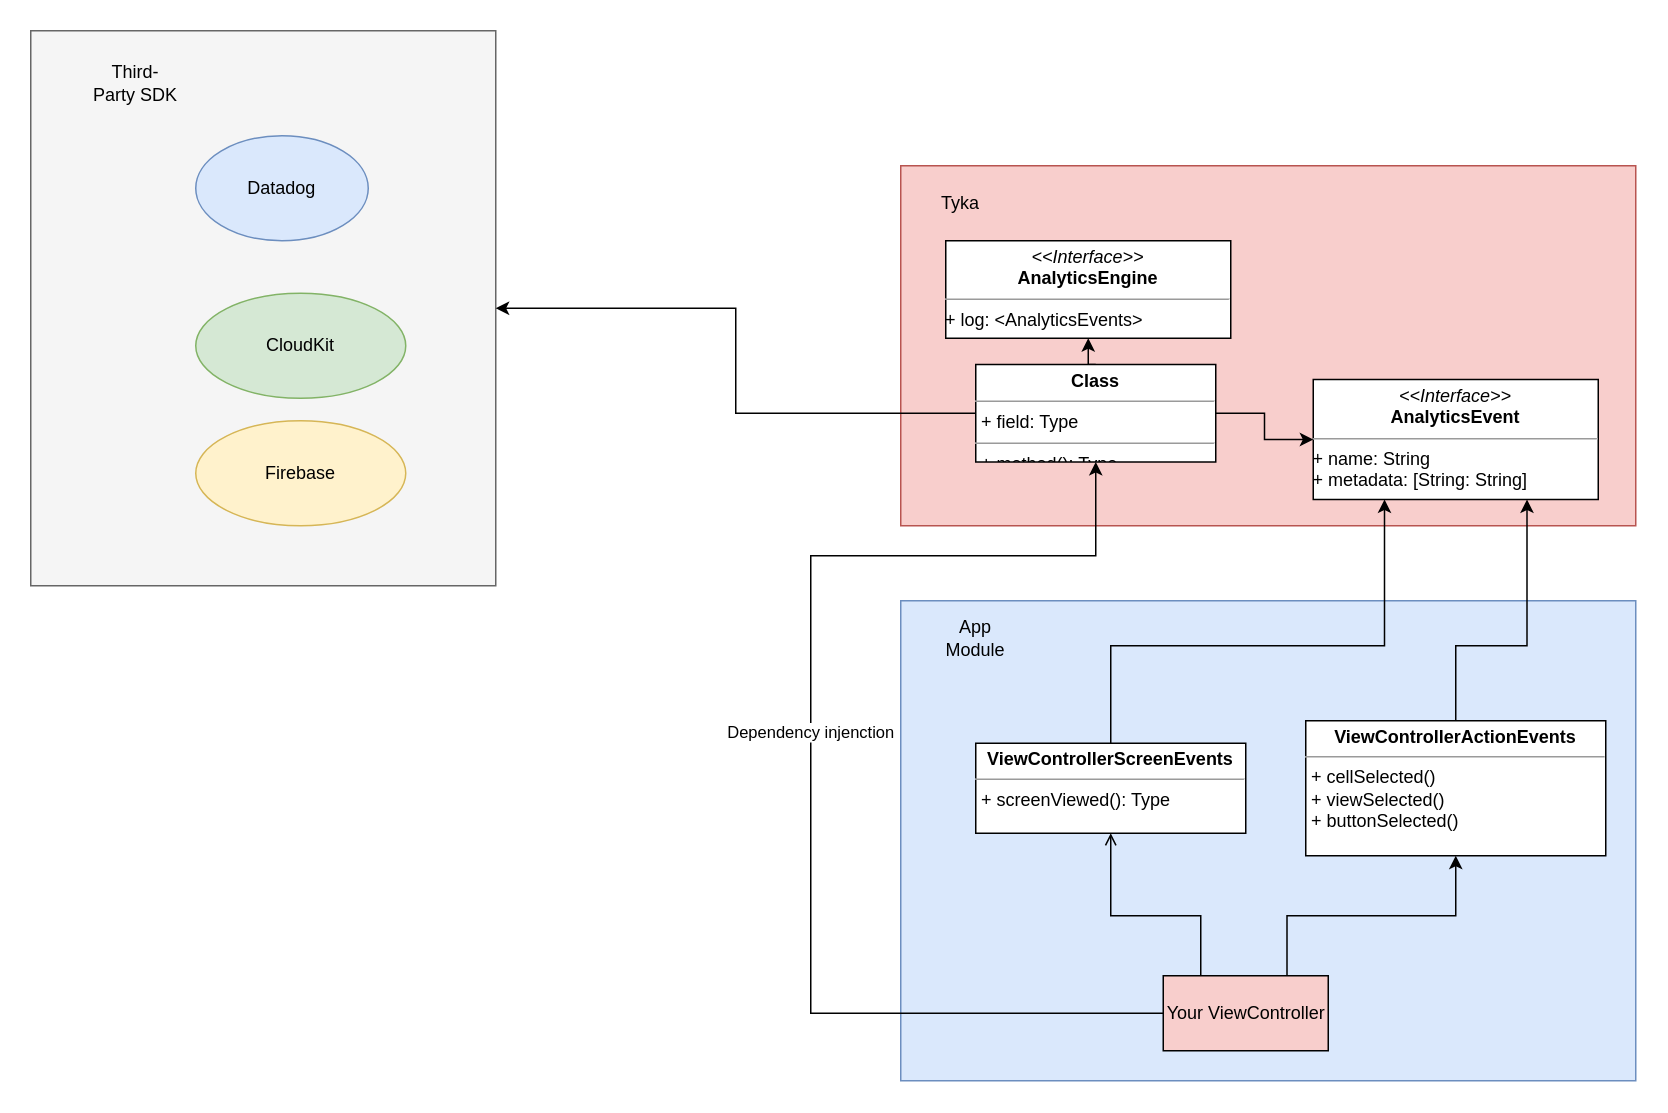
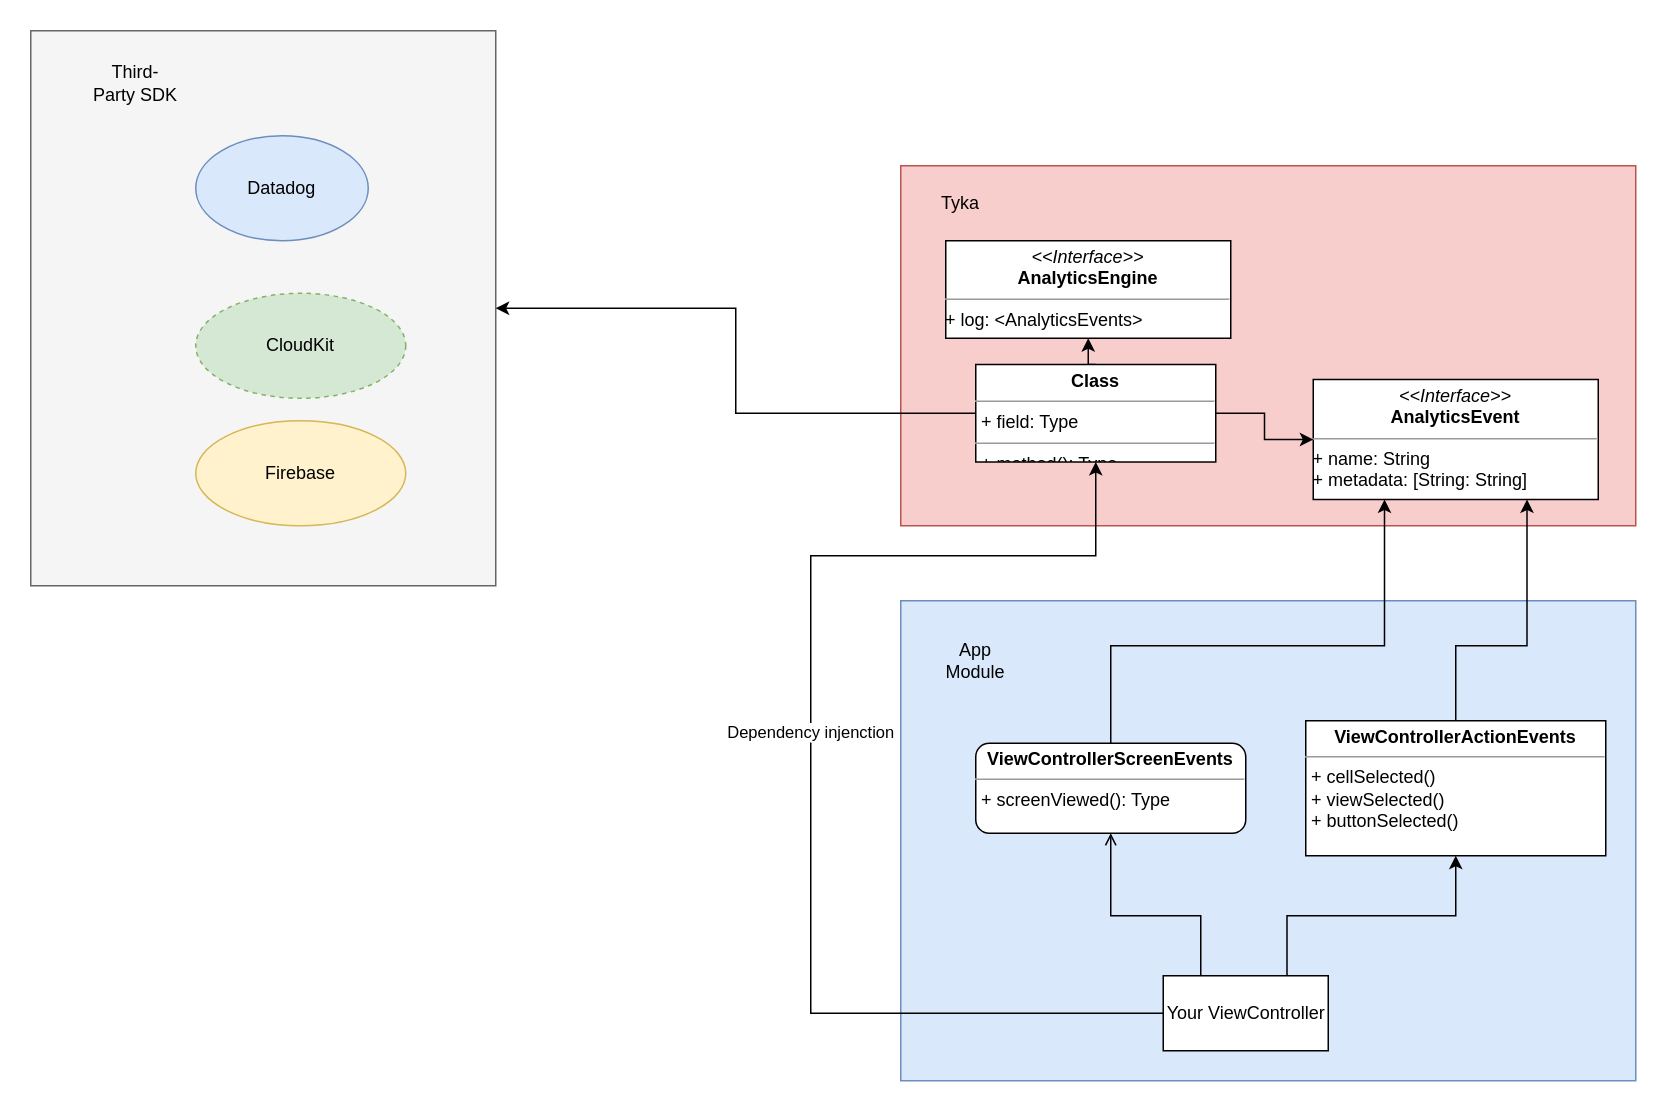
- <mxCell id="11" value="CloudKit" style="ellipse;whiteSpace=wrap;html=1;fillColor=#d5e8d4;strokeColor=#82b366;" parent="1" vertex="1"><mxGeometry x="130" y="195" width="140" height="70" as="geometry" /></mxCell>
+ <mxCell id="11" value="CloudKit" style="ellipse;whiteSpace=wrap;html=1;fillColor=#d5e8d4;strokeColor=#82b366;dashed=1;" parent="1" vertex="1"><mxGeometry x="130" y="195" width="140" height="70" as="geometry" /></mxCell>
- <mxCell id="12" value="App Module" style="text;html=1;strokeColor=none;fillColor=none;align=center;verticalAlign=middle;whiteSpace=wrap;rounded=0;" parent="1" vertex="1"><mxGeometry x="620" y="410" width="60" height="30" as="geometry" /></mxCell>
+ <mxCell id="12" value="App Module" style="text;html=1;strokeColor=none;fillColor=none;align=center;verticalAlign=middle;whiteSpace=wrap;rounded=0;" parent="1" vertex="1"><mxGeometry x="620" y="425" width="60" height="30" as="geometry" /></mxCell>
- <mxCell id="19" value="&lt;p style=&quot;margin: 0px ; margin-top: 4px ; text-align: center&quot;&gt;&lt;b&gt;ViewControllerScreenEvents&lt;/b&gt;&lt;/p&gt;&lt;hr size=&quot;1&quot;&gt;&lt;p style=&quot;margin: 0px ; margin-left: 4px&quot;&gt;+ screenViewed(): Type&lt;/p&gt;" style="verticalAlign=top;align=left;overflow=fill;fontSize=12;fontFamily=Helvetica;html=1;" parent="1" vertex="1"><mxGeometry x="650" y="495" width="180" height="60" as="geometry" /></mxCell>
+ <mxCell id="19" value="&lt;p style=&quot;margin: 0px ; margin-top: 4px ; text-align: center&quot;&gt;&lt;b&gt;ViewControllerScreenEvents&lt;/b&gt;&lt;/p&gt;&lt;hr size=&quot;1&quot;&gt;&lt;p style=&quot;margin: 0px ; margin-left: 4px&quot;&gt;+ screenViewed(): Type&lt;/p&gt;" style="verticalAlign=top;align=left;overflow=fill;fontSize=12;fontFamily=Helvetica;html=1;rounded=1;" parent="1" vertex="1"><mxGeometry x="650" y="495" width="180" height="60" as="geometry" /></mxCell>
- <mxCell id="17" value="Your ViewController" style="html=1;fillColor=#f8cecc;" parent="1" vertex="1"><mxGeometry x="775" y="650" width="110" height="50" as="geometry" /></mxCell>
+ <mxCell id="17" value="Your ViewController" style="html=1;" parent="1" vertex="1"><mxGeometry x="775" y="650" width="110" height="50" as="geometry" /></mxCell>
